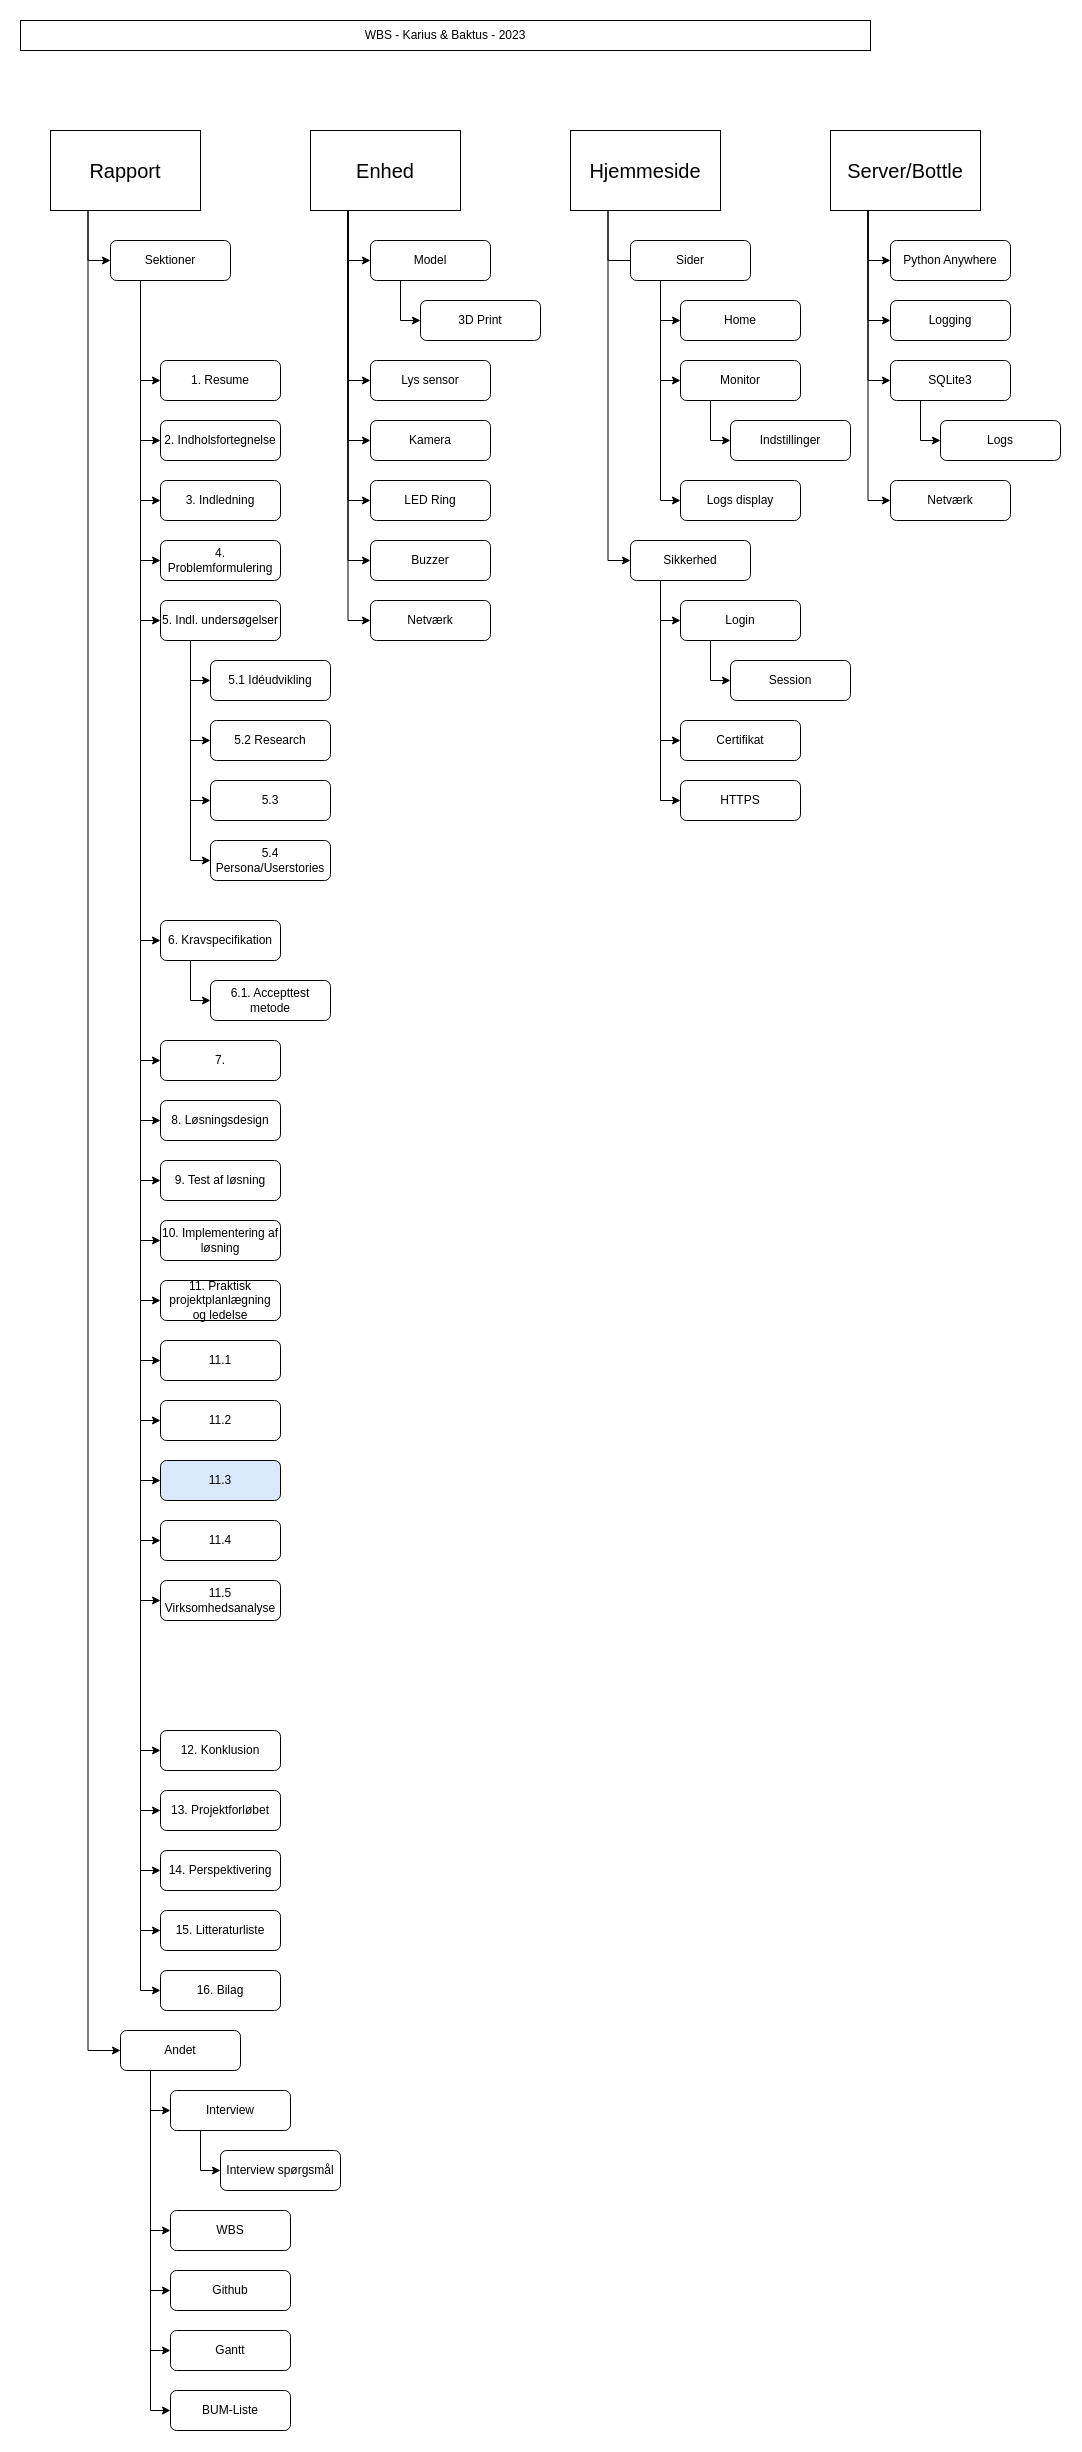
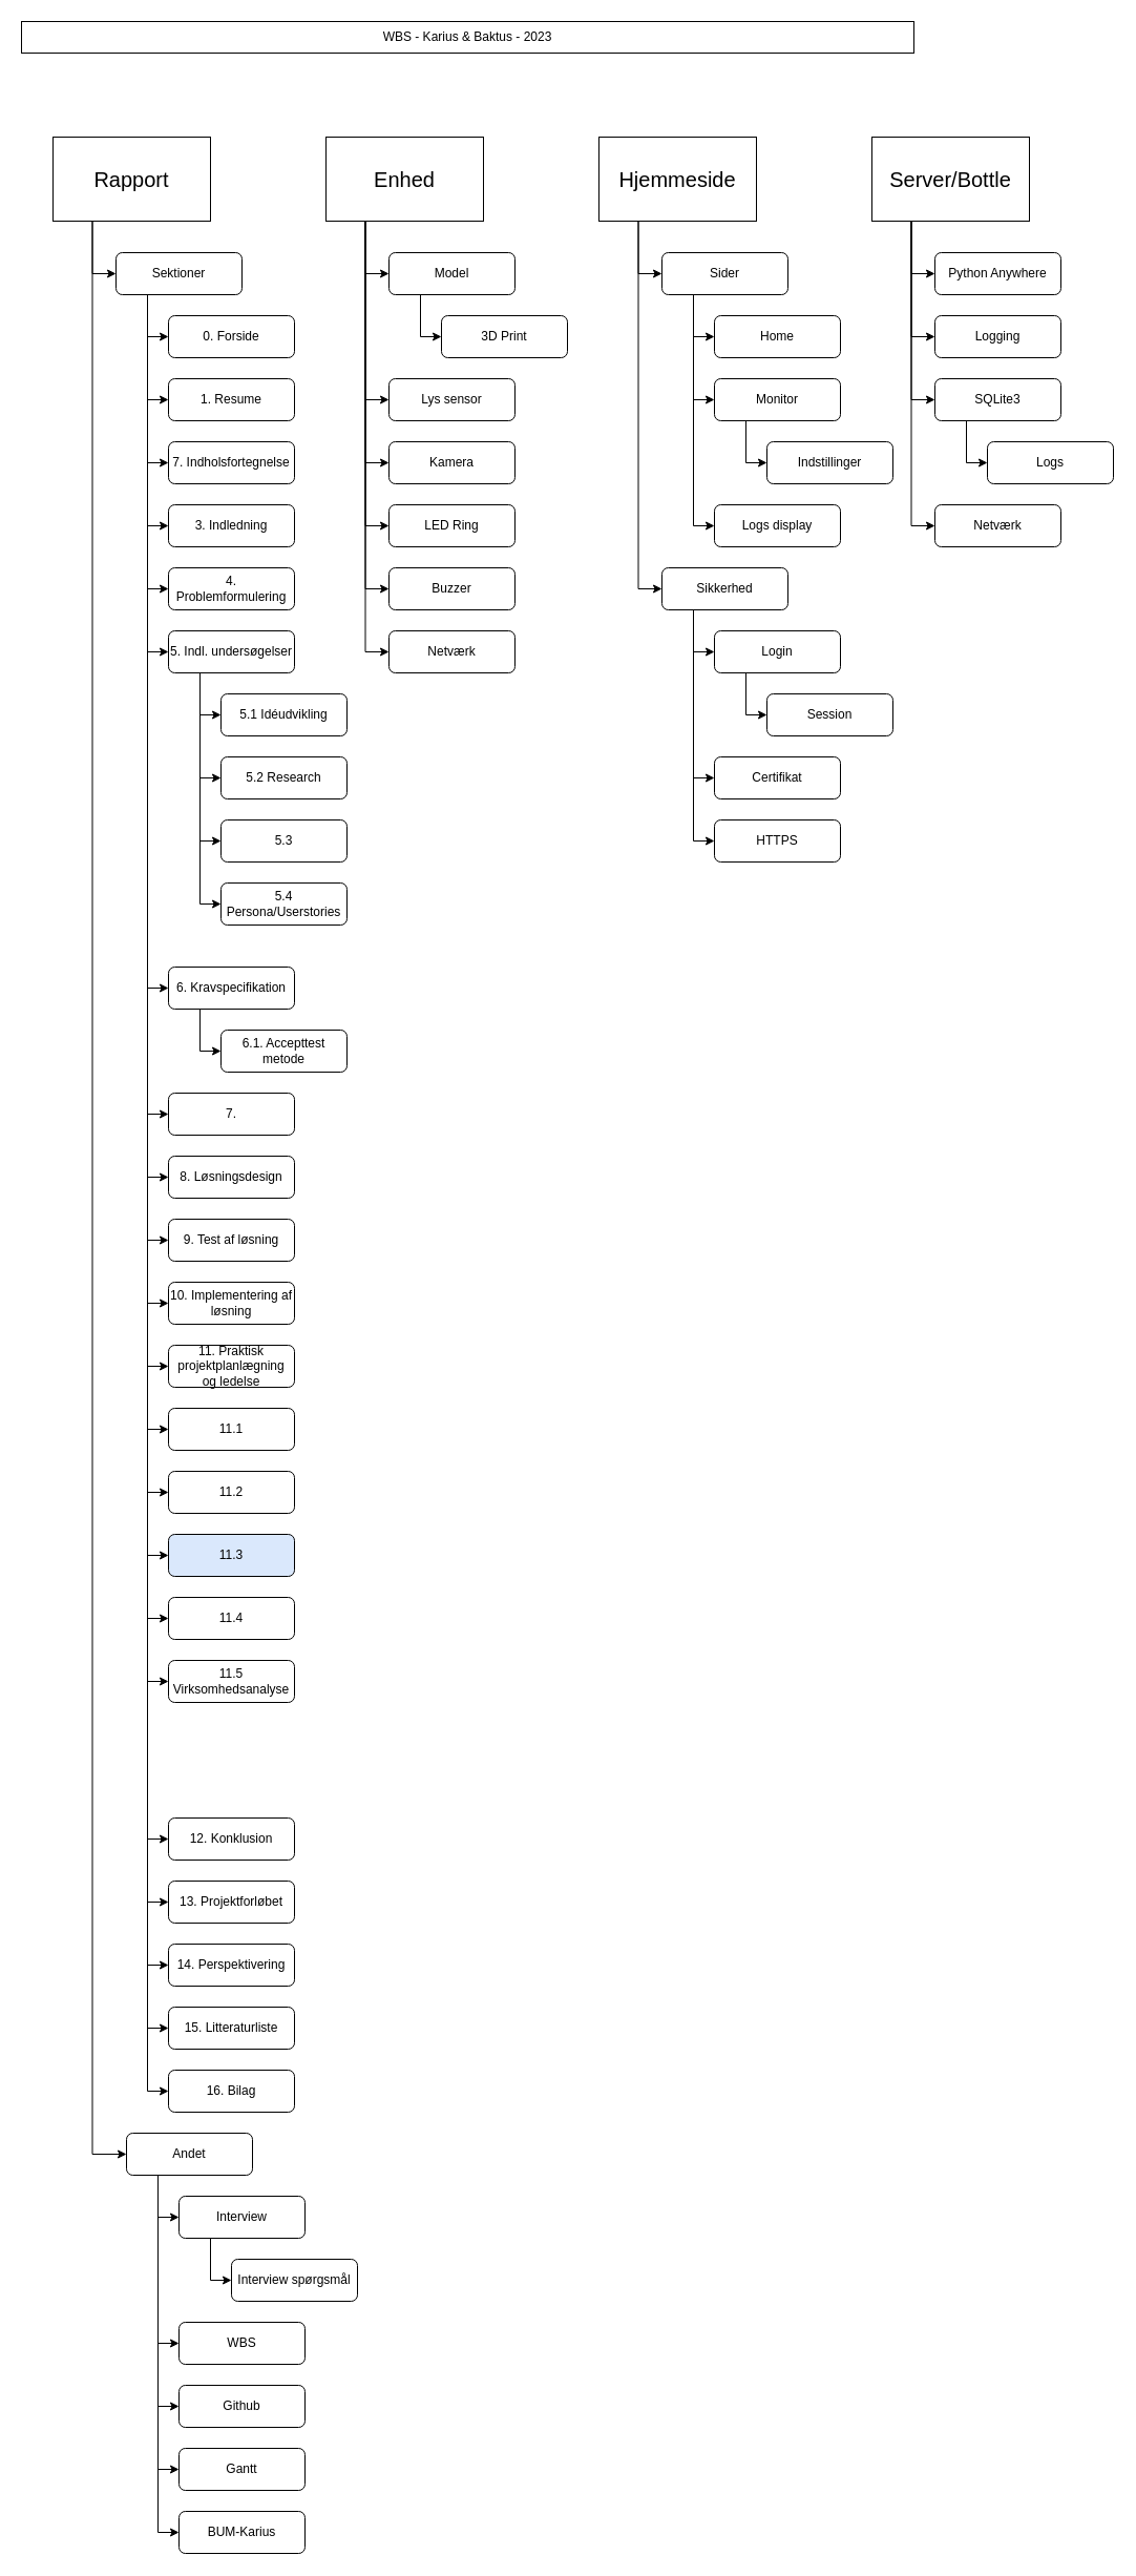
- <mxCell id="36" style="edgeStyle=orthogonalEdgeStyle;rounded=0;orthogonalLoop=1;jettySize=auto;html=1;exitX=0.25;exitY=1;exitDx=0;exitDy=0;entryX=0;entryY=0.5;entryDx=0;entryDy=0;endArrow=none;" edge="1" parent="1" source="38" target="59"><mxGeometry relative="1" as="geometry" /></mxCell>
+ <mxCell id="36" style="edgeStyle=orthogonalEdgeStyle;rounded=0;orthogonalLoop=1;jettySize=auto;html=1;exitX=0.25;exitY=1;exitDx=0;exitDy=0;entryX=0;entryY=0.5;entryDx=0;entryDy=0;" edge="1" parent="1" source="38" target="59"><mxGeometry relative="1" as="geometry" /></mxCell>
+ <mxCell id="6" style="edgeStyle=orthogonalEdgeStyle;rounded=0;orthogonalLoop=1;jettySize=auto;html=1;exitX=0.25;exitY=1;exitDx=0;exitDy=0;entryX=0;entryY=0.5;entryDx=0;entryDy=0;" edge="1" parent="1" source="28" target="80"><mxGeometry relative="1" as="geometry" /></mxCell>
+ <mxCell id="80" value="0. Forside" style="rounded=1;whiteSpace=wrap;html=1;" vertex="1" parent="1"><mxGeometry x="160" y="300" width="120" height="40" as="geometry" /></mxCell>
- <mxCell id="82" value="2. Indholsfortegnelse" style="rounded=1;whiteSpace=wrap;html=1;" vertex="1" parent="1"><mxGeometry x="160" y="420" width="120" height="40" as="geometry" /></mxCell>
+ <mxCell id="82" value="7. Indholsfortegnelse" style="rounded=1;whiteSpace=wrap;html=1;" vertex="1" parent="1"><mxGeometry x="160" y="420" width="120" height="40" as="geometry" /></mxCell>
- <mxCell id="109" value="BUM-Liste" style="rounded=1;whiteSpace=wrap;html=1;" vertex="1" parent="1"><mxGeometry x="170" y="2390" width="120" height="40" as="geometry" /></mxCell>
+ <mxCell id="109" value="BUM-Karius" style="rounded=1;whiteSpace=wrap;html=1;" vertex="1" parent="1"><mxGeometry x="170" y="2390" width="120" height="40" as="geometry" /></mxCell>
